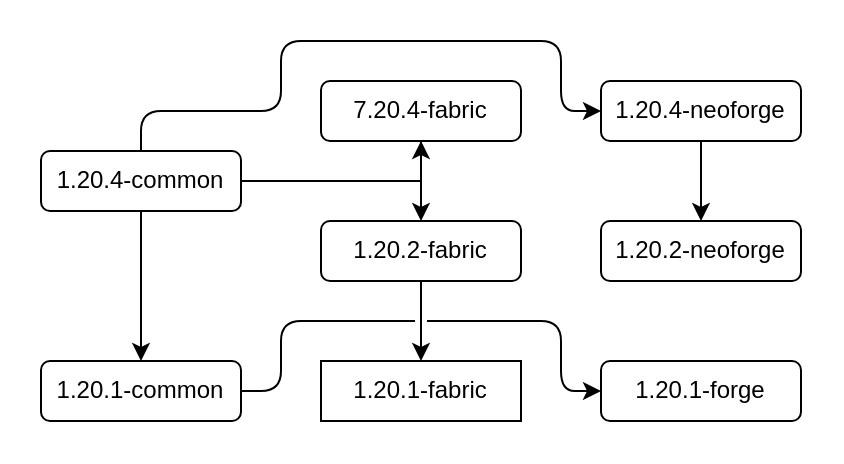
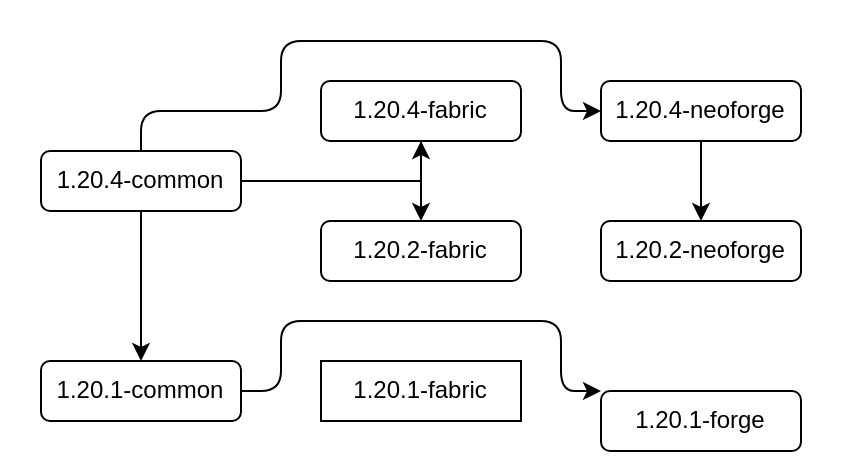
- <mxCell id="7" value="7.20.4-fabric" style="rounded=1;whiteSpace=wrap;html=1;" parent="1" vertex="1"><mxGeometry x="160" y="40" width="100" height="30" as="geometry" /></mxCell>
+ <mxCell id="7" value="1.20.4-fabric" style="rounded=1;whiteSpace=wrap;html=1;" parent="1" vertex="1"><mxGeometry x="160" y="40" width="100" height="30" as="geometry" /></mxCell>
- <mxCell id="10" style="edgeStyle=orthogonalEdgeStyle;rounded=0;orthogonalLoop=1;jettySize=auto;html=1;" parent="1" source="11" target="12" edge="1"><mxGeometry relative="1" as="geometry" /></mxCell>
- <mxCell id="14" value="1.20.1&lt;span style=&quot;background-color: initial;&quot;&gt;-forge&lt;/span&gt;" style="rounded=1;whiteSpace=wrap;html=1;" parent="1" vertex="1"><mxGeometry x="300" y="180" width="100" height="30" as="geometry" /></mxCell>
+ <mxCell id="14" value="1.20.1&lt;span style=&quot;background-color: initial;&quot;&gt;-forge&lt;/span&gt;" style="rounded=1;whiteSpace=wrap;html=1;" parent="1" vertex="1"><mxGeometry x="300" y="195" width="100" height="30" as="geometry" /></mxCell>
